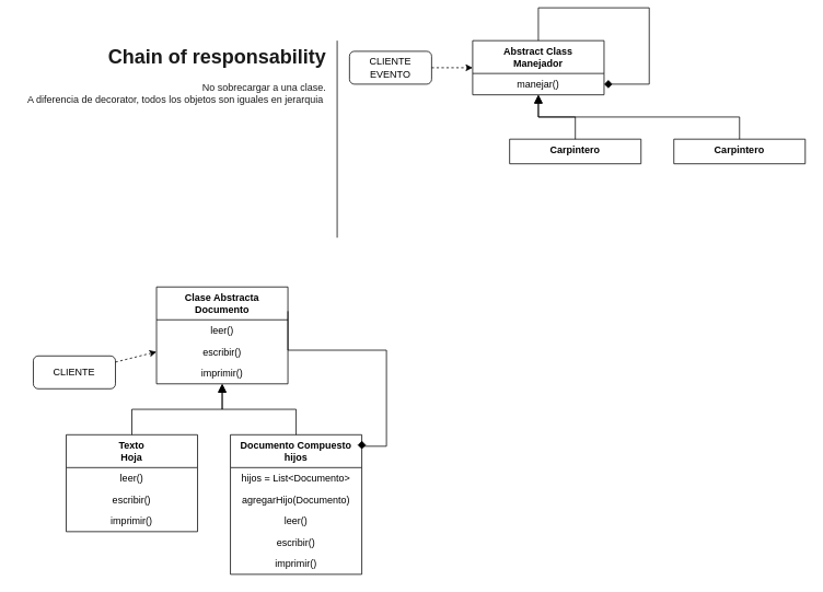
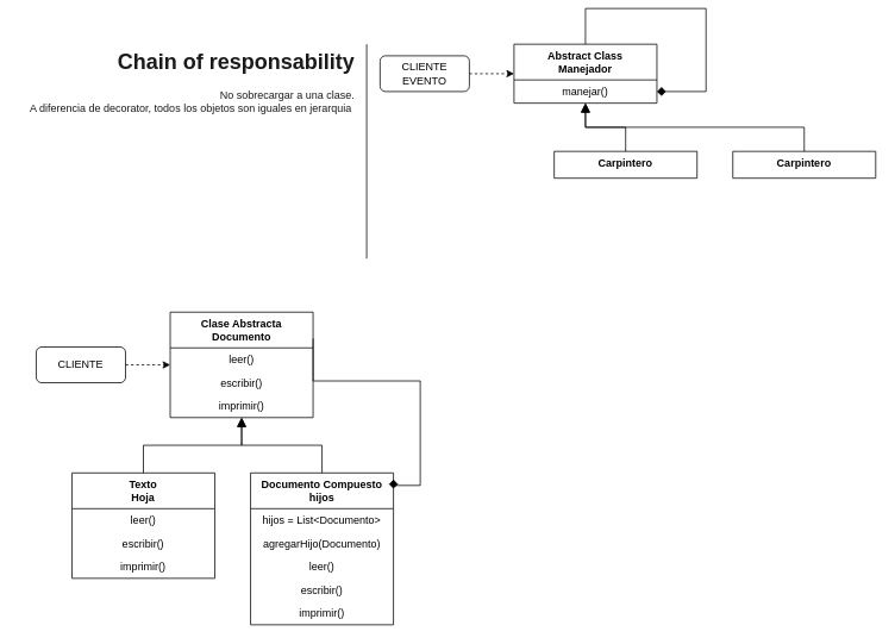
- <mxCell id="13" value="CLIENTE" style="rounded=1;whiteSpace=wrap;html=1;align=center;" parent="1" vertex="1"><mxGeometry x="40" y="404" width="100" height="40" as="geometry" /></mxCell>
+ <mxCell id="13" value="CLIENTE" style="rounded=1;whiteSpace=wrap;html=1;align=center;" parent="1" vertex="1"><mxGeometry x="40" y="359" width="100" height="40" as="geometry" /></mxCell>
